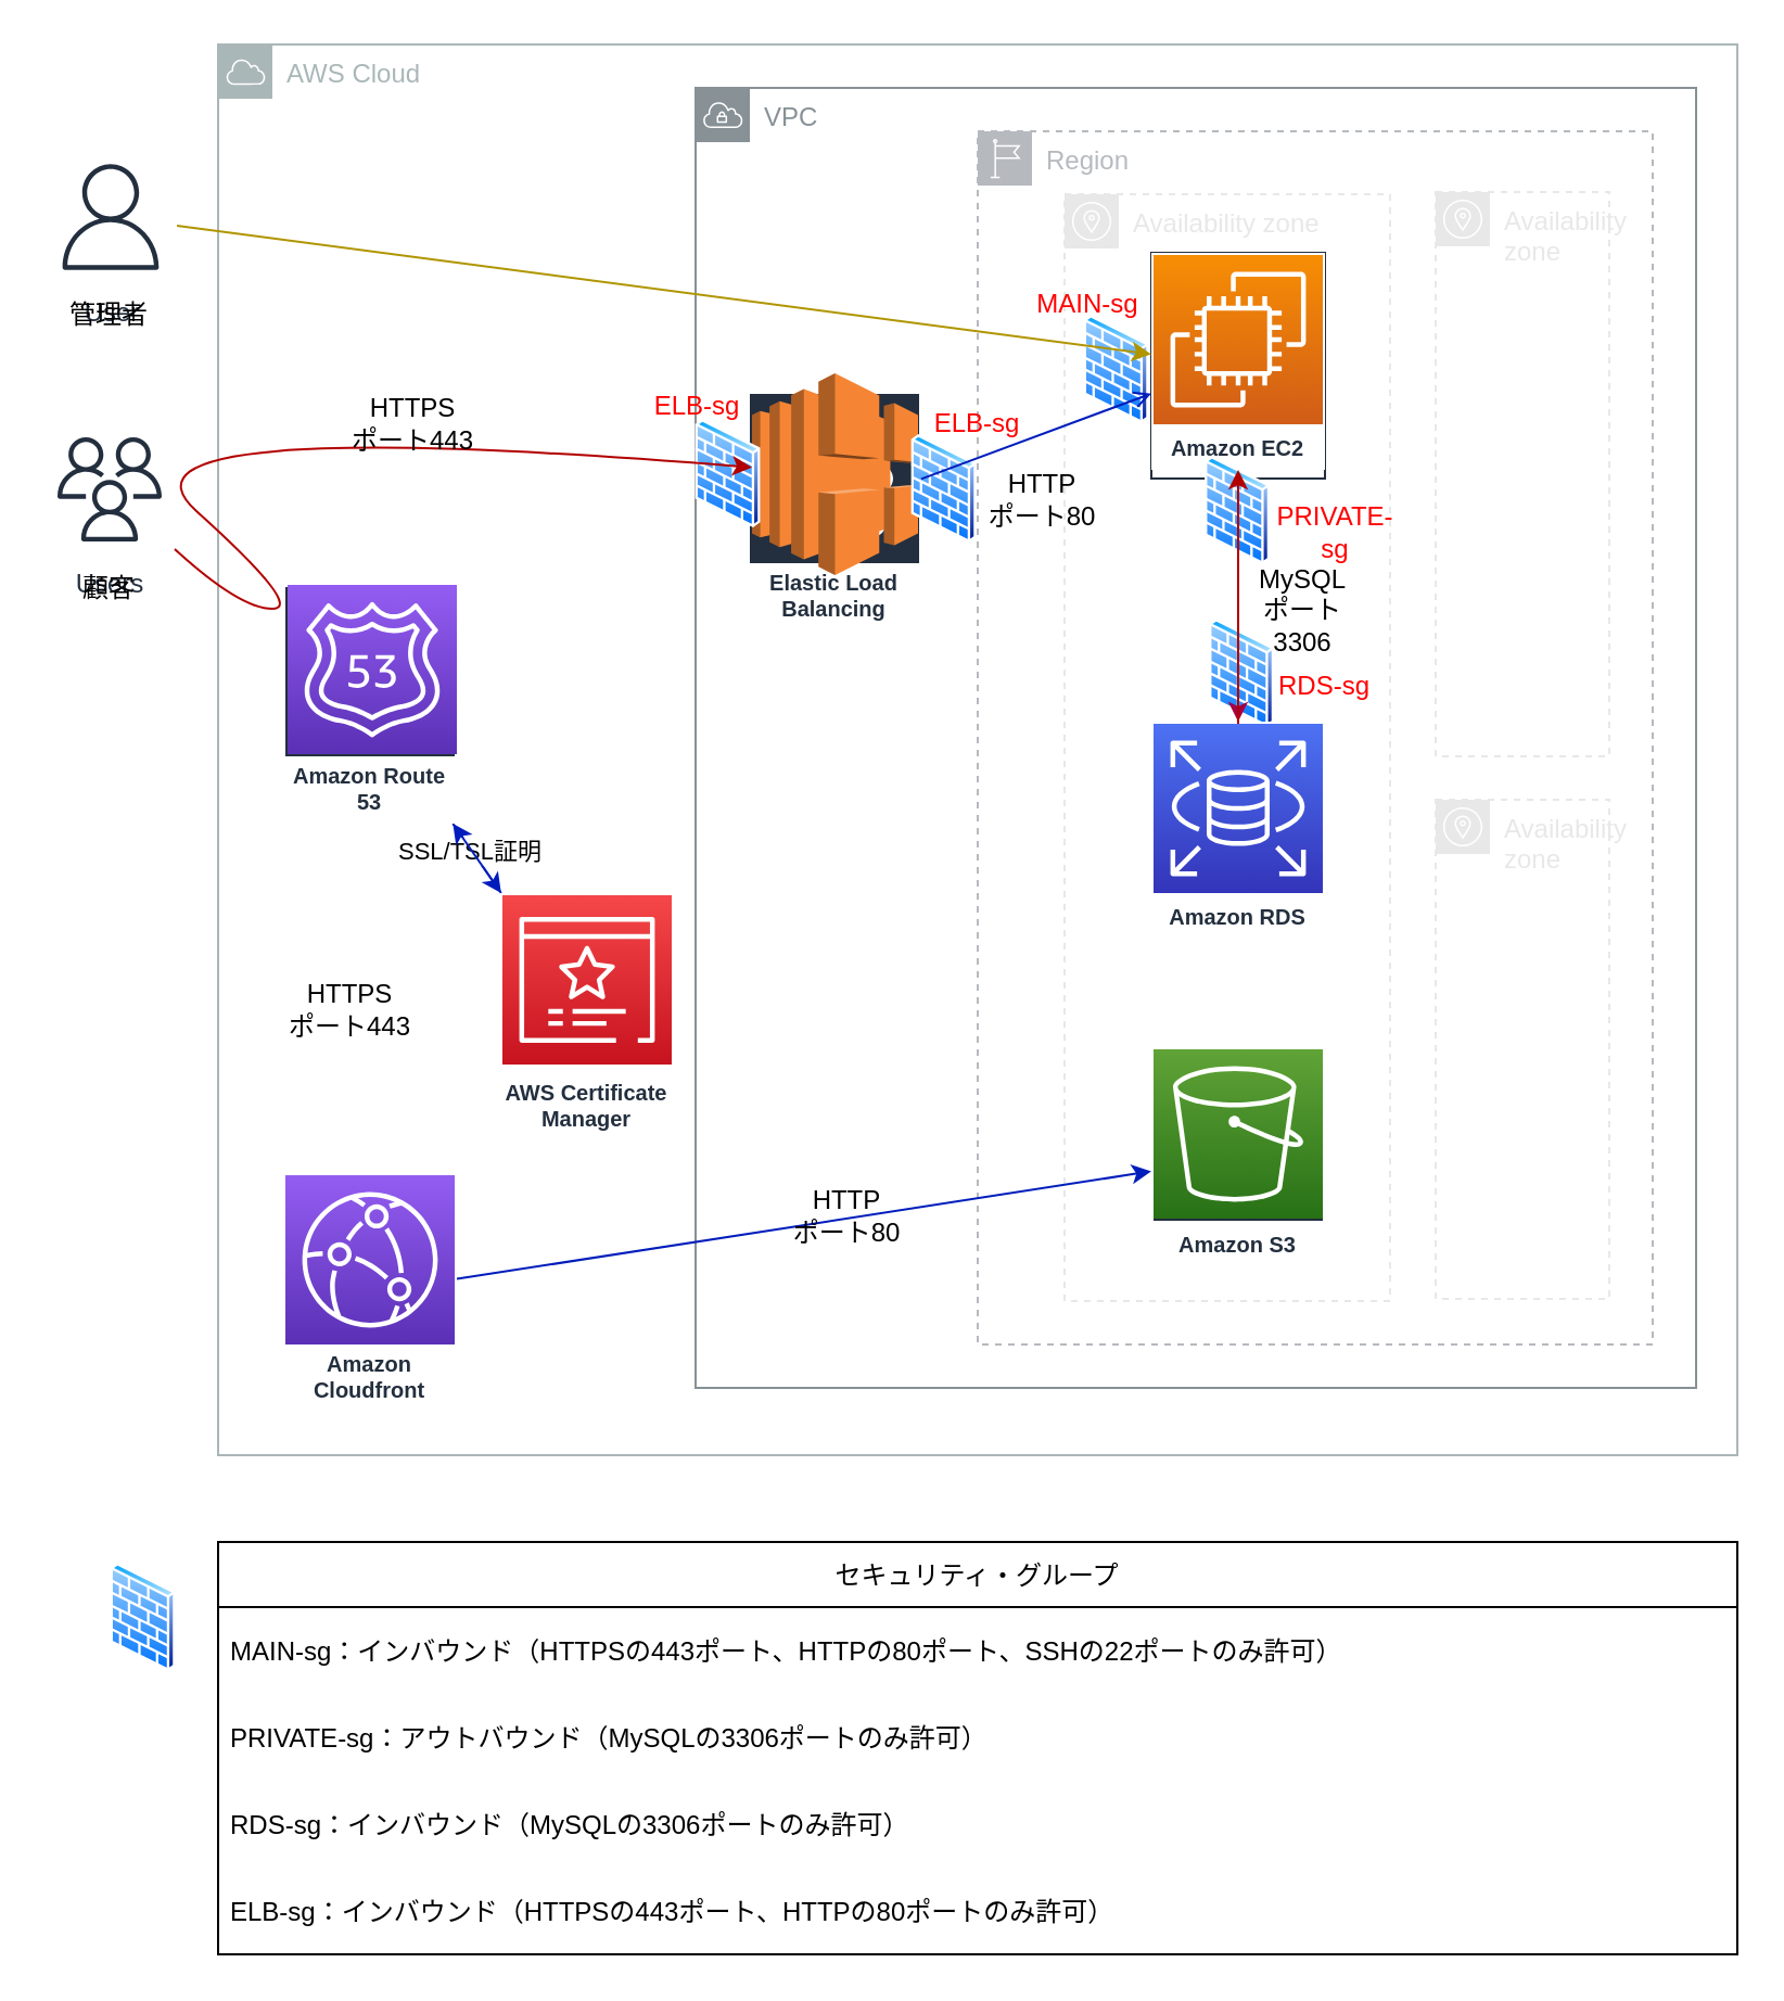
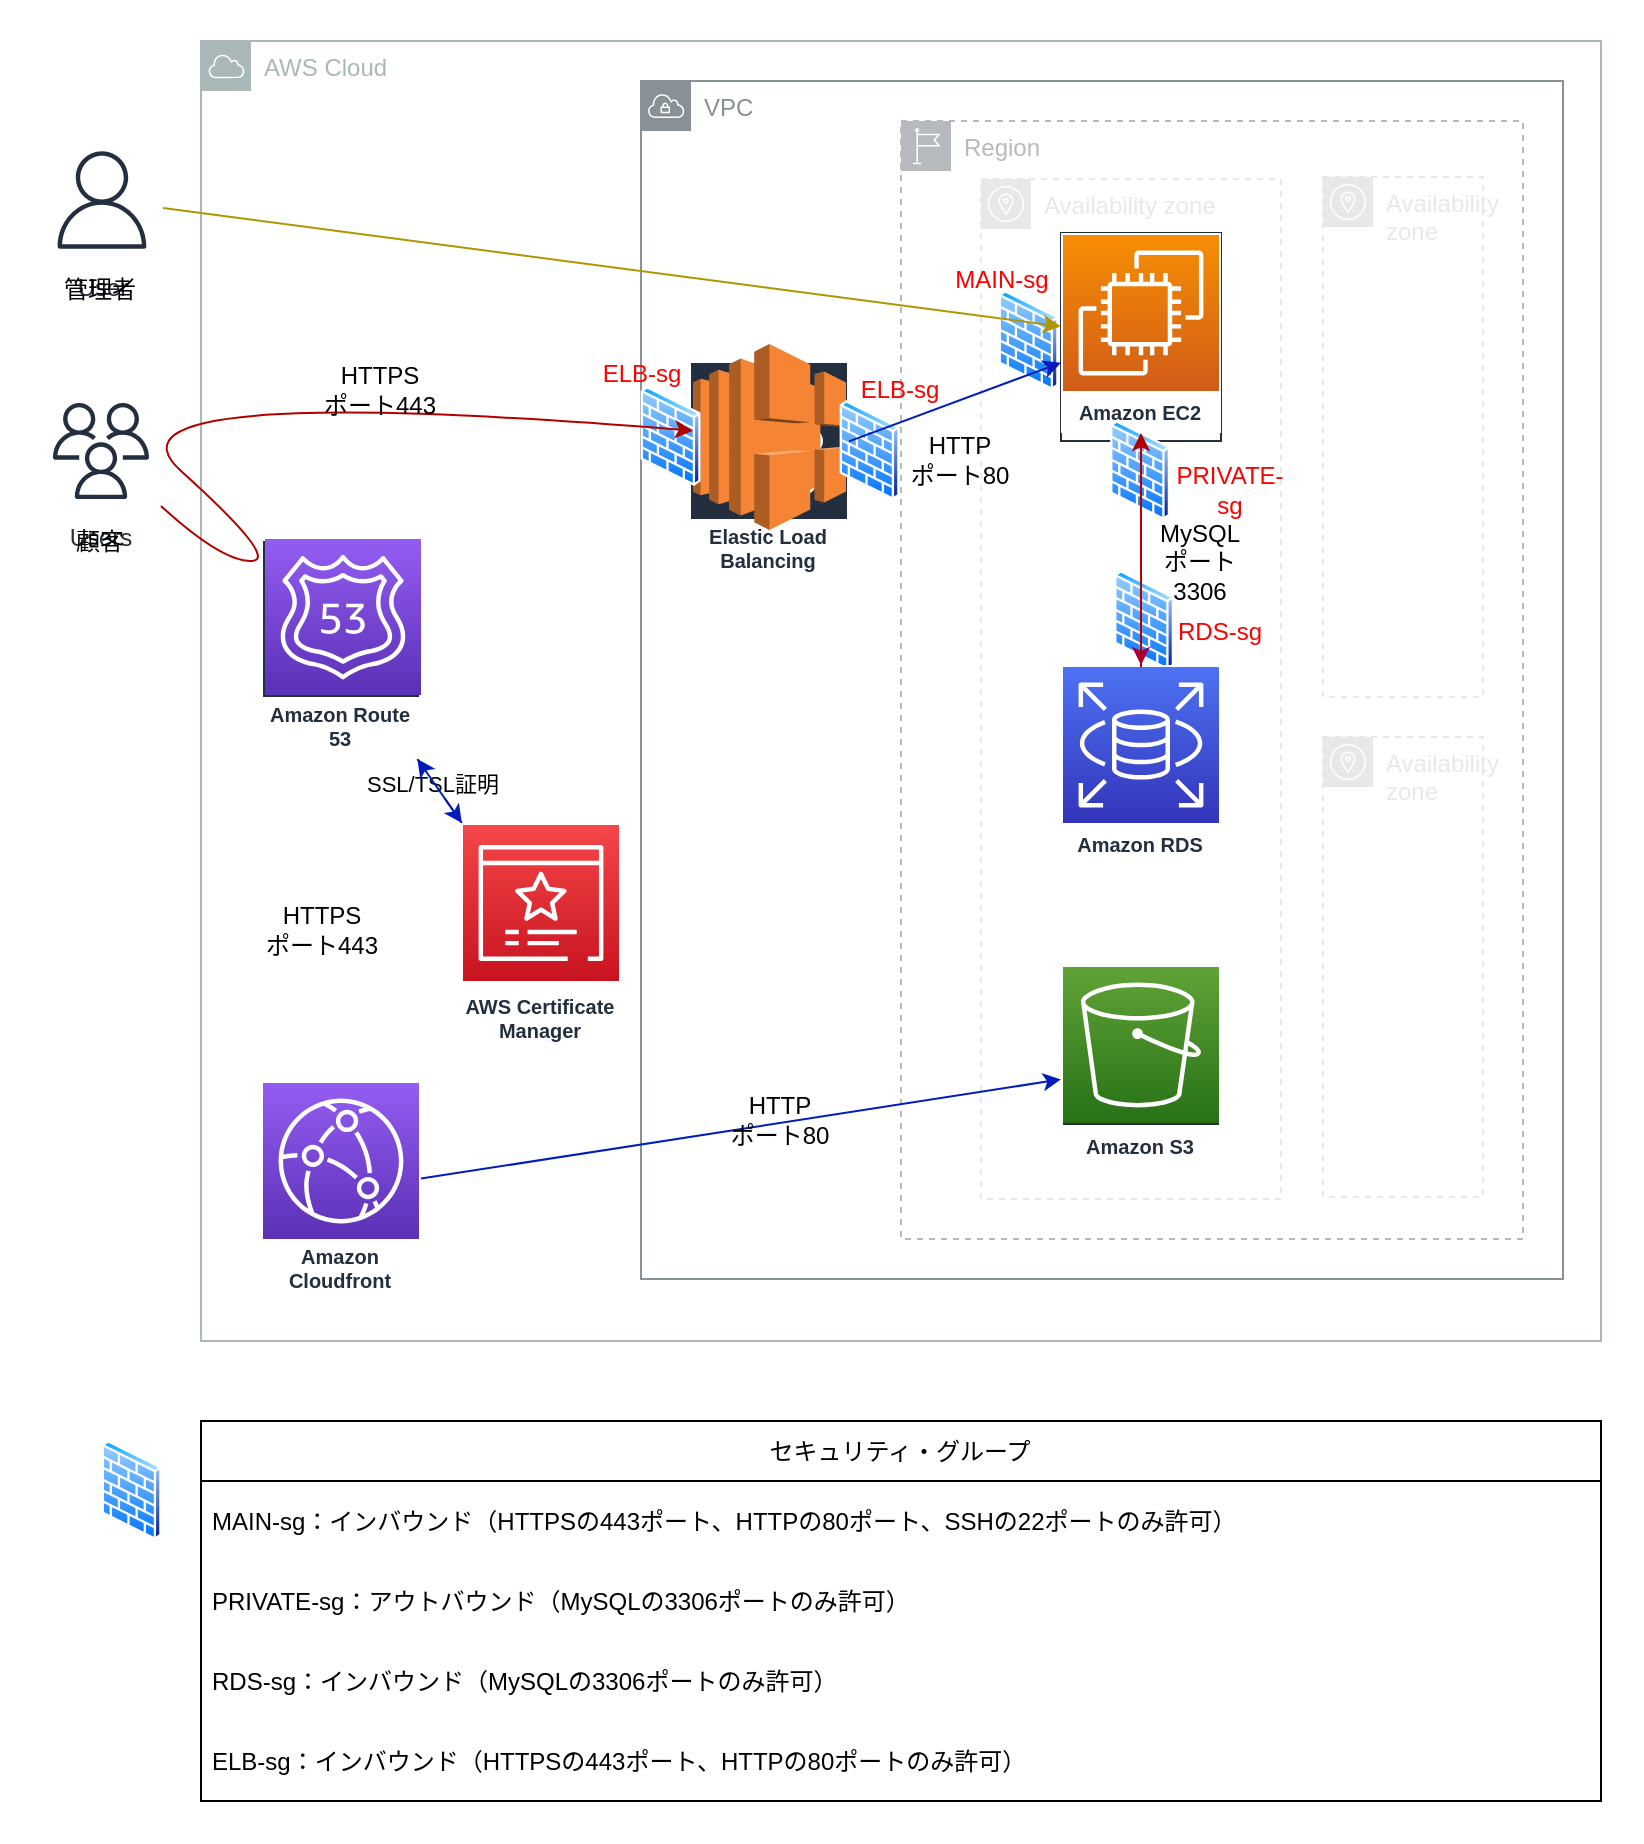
- <mxCell id="45" style="edgeStyle=none;html=1;fillColor=#0050ef;strokeColor=#001DBC;startArrow=none;endArrow=open;" edge="1" parent="1" source="15" target="11"><mxGeometry relative="1" as="geometry"><mxPoint x="510" y="185.333" as="sourcePoint" /></mxGeometry></mxCell>
+ <mxCell id="45" style="edgeStyle=none;html=1;fillColor=#0050ef;strokeColor=#001DBC;startArrow=none;" edge="1" parent="1" source="15" target="11"><mxGeometry relative="1" as="geometry"><mxPoint x="510" y="185.333" as="sourcePoint" /></mxGeometry></mxCell>
